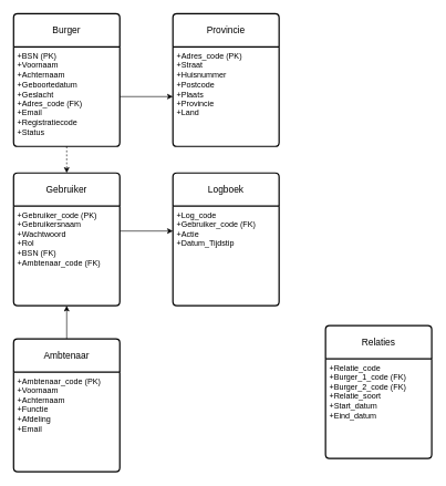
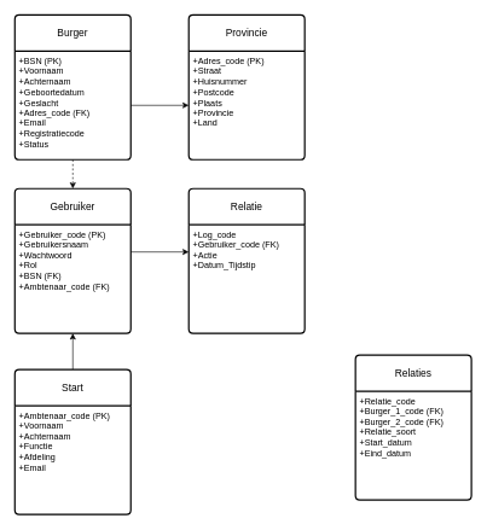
- <mxCell id="11" value="Logboek" style="swimlane;childLayout=stackLayout;horizontal=1;startSize=50;horizontalStack=0;rounded=1;fontSize=14;fontStyle=0;strokeWidth=2;resizeParent=0;resizeLast=1;shadow=0;dashed=0;align=center;arcSize=4;whiteSpace=wrap;html=1;" vertex="1" parent="1"><mxGeometry x="260" y="260" width="160" height="200" as="geometry" /></mxCell>
+ <mxCell id="11" value="Relatie" style="swimlane;childLayout=stackLayout;horizontal=1;startSize=50;horizontalStack=0;rounded=1;fontSize=14;fontStyle=0;strokeWidth=2;resizeParent=0;resizeLast=1;shadow=0;dashed=0;align=center;arcSize=4;whiteSpace=wrap;html=1;" vertex="1" parent="1"><mxGeometry x="260" y="260" width="160" height="200" as="geometry" /></mxCell>
- <mxCell id="9" value="Ambtenaar" style="swimlane;childLayout=stackLayout;horizontal=1;startSize=50;horizontalStack=0;rounded=1;fontSize=14;fontStyle=0;strokeWidth=2;resizeParent=0;resizeLast=1;shadow=0;dashed=0;align=center;arcSize=4;whiteSpace=wrap;html=1;" vertex="1" parent="1"><mxGeometry x="20" y="510" width="160" height="200" as="geometry" /></mxCell>
+ <mxCell id="9" value="Start" style="swimlane;childLayout=stackLayout;horizontal=1;startSize=50;horizontalStack=0;rounded=1;fontSize=14;fontStyle=0;strokeWidth=2;resizeParent=0;resizeLast=1;shadow=0;dashed=0;align=center;arcSize=4;whiteSpace=wrap;html=1;" vertex="1" parent="1"><mxGeometry x="20" y="510" width="160" height="200" as="geometry" /></mxCell>
